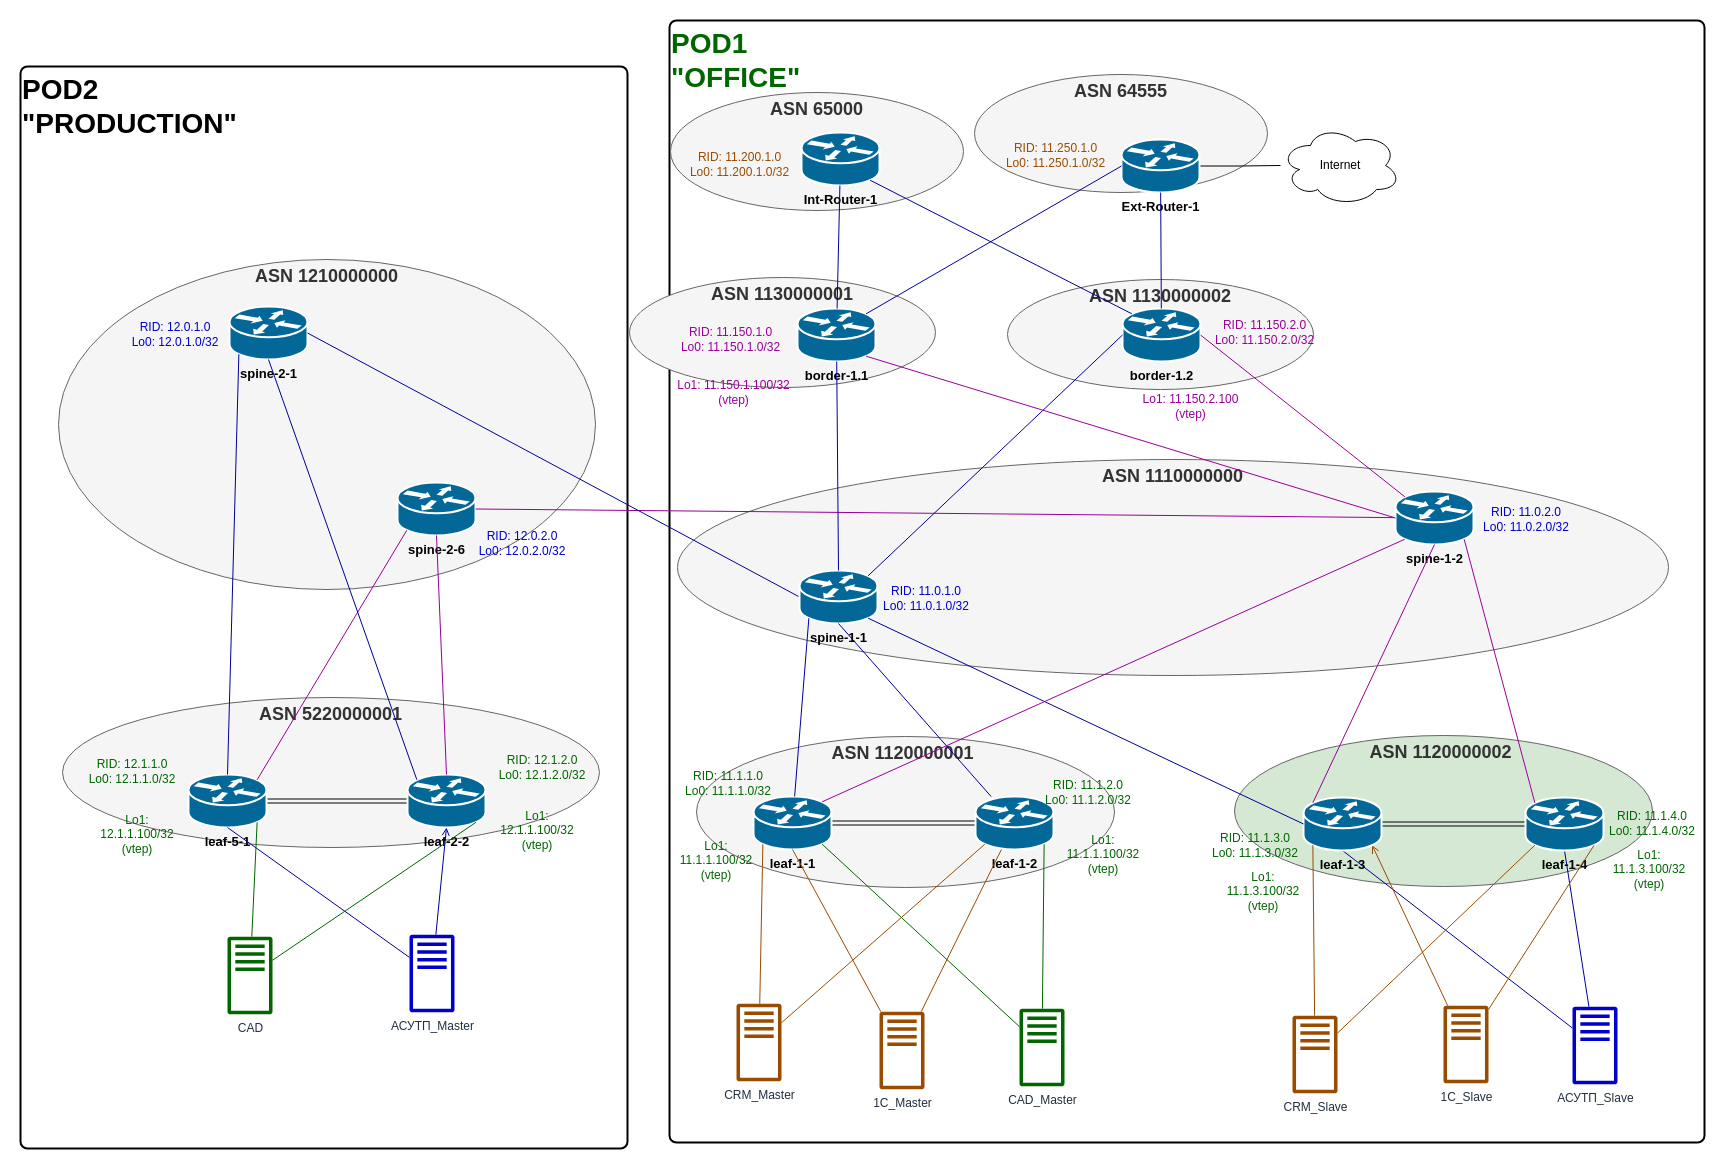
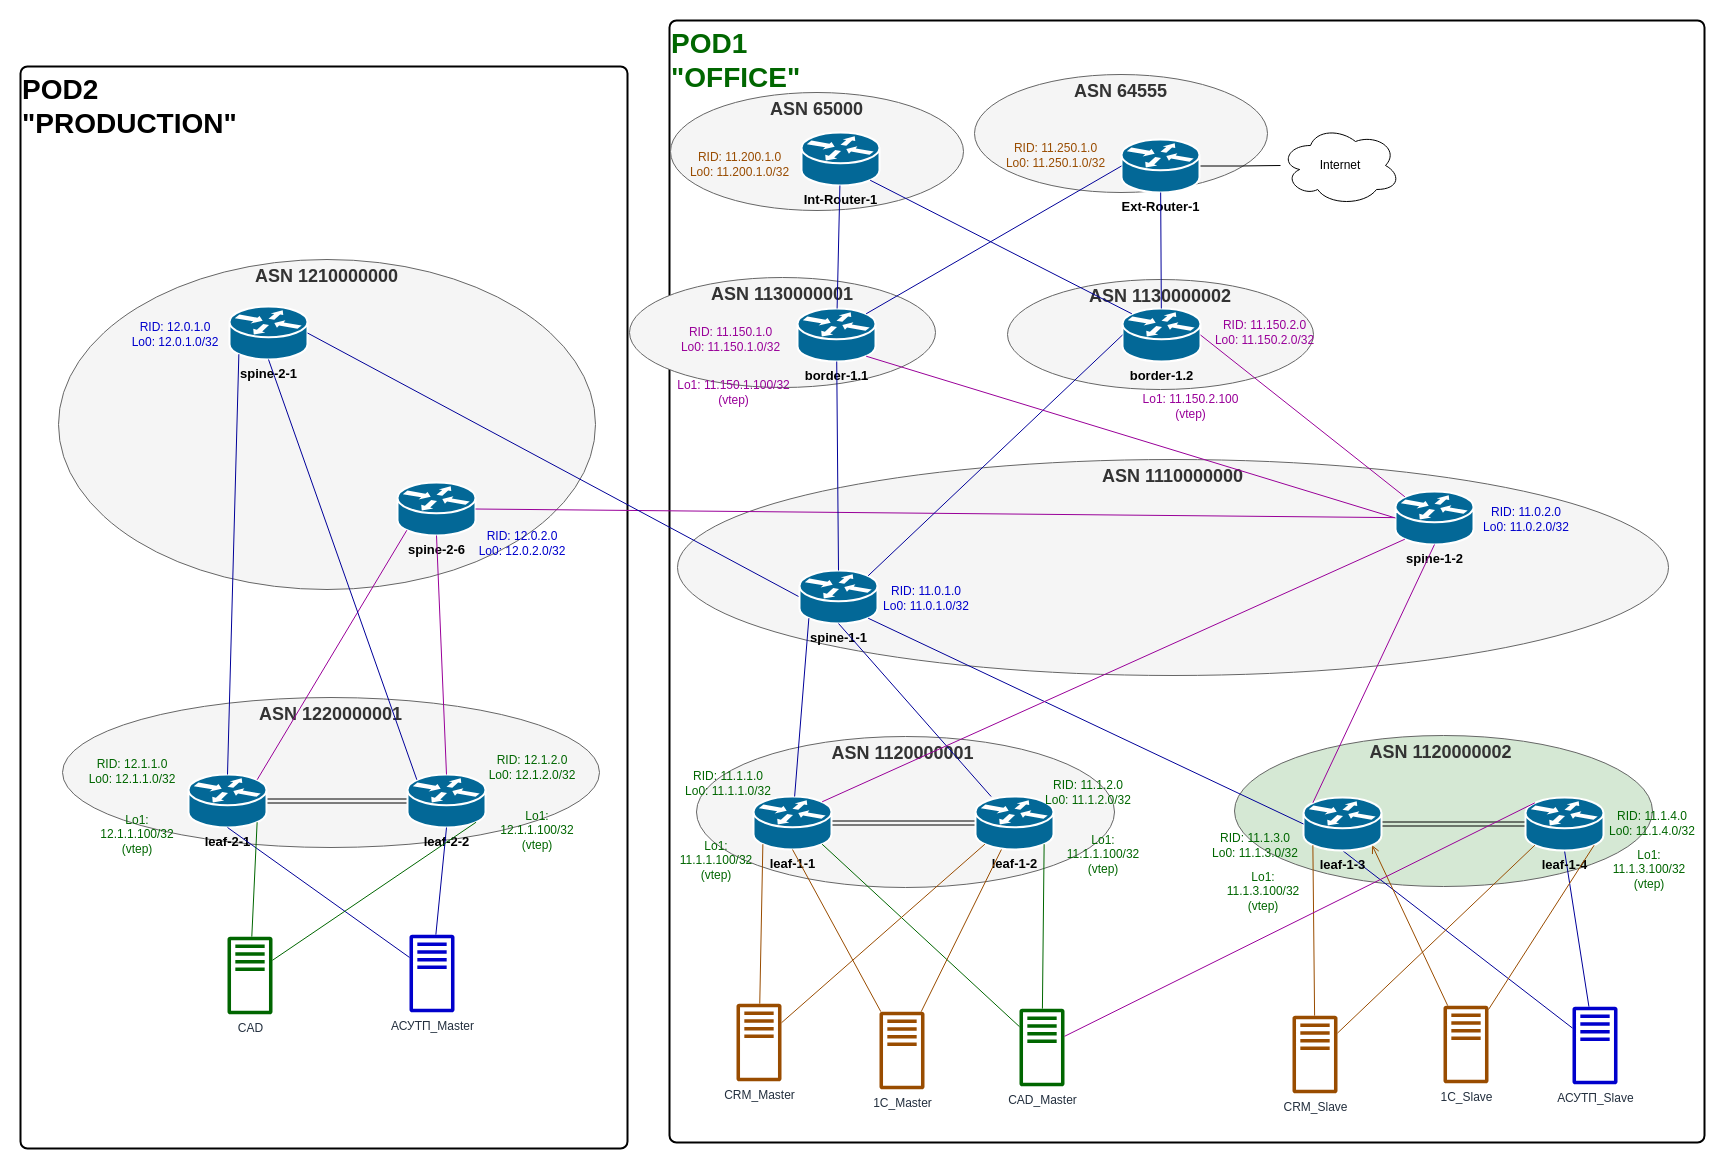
- <mxCell id="70" value="" style="endArrow=none;html=1;rounded=0;entryX=0.88;entryY=0.9;entryDx=0;entryDy=0;entryPerimeter=0;fontSize=11;strokeColor=#990099;exitX=0.12;exitY=0.1;exitDx=0;exitDy=0;exitPerimeter=0;" edge="1" parent="1" source="51" target="31"><mxGeometry width="50" height="50" relative="1" as="geometry"><mxPoint x="1322" y="812" as="sourcePoint" /><mxPoint x="1123" y="435" as="targetPoint" /></mxGeometry></mxCell>
+ <mxCell id="70" value="" style="endArrow=none;html=1;rounded=0;fontSize=11;strokeColor=#990099;exitX=0.12;exitY=0.1;exitDx=0;exitDy=0;exitPerimeter=0;" edge="1" parent="1" source="51" target="37"><mxGeometry width="50" height="50" relative="1" as="geometry"><mxPoint x="1322" y="812" as="sourcePoint" /><mxPoint x="1123" y="435" as="targetPoint" /></mxGeometry></mxCell>
- <mxCell id="5" value="ASN&amp;nbsp;5220000001" style="ellipse;whiteSpace=wrap;html=1;fillColor=#f5f5f5;fontColor=#333333;strokeColor=#666666;verticalAlign=top;fontStyle=1;fontSize=18;" vertex="1" parent="1"><mxGeometry x="62" y="697" width="537" height="150" as="geometry" /></mxCell>
+ <mxCell id="5" value="ASN&amp;nbsp;1220000001" style="ellipse;whiteSpace=wrap;html=1;fillColor=#f5f5f5;fontColor=#333333;strokeColor=#666666;verticalAlign=top;fontStyle=1;fontSize=18;" vertex="1" parent="1"><mxGeometry x="62" y="697" width="537" height="150" as="geometry" /></mxCell>
- <mxCell id="96" value="RID: 12.1.2.0&lt;br&gt;Lo0: 12.1.2.0/32" style="text;strokeColor=none;align=center;fillColor=none;html=1;verticalAlign=middle;whiteSpace=wrap;rounded=0;fontColor=#006600;" vertex="1" parent="1"><mxGeometry x="497" y="752" width="90" height="30" as="geometry" /></mxCell>
+ <mxCell id="96" value="RID: 12.1.2.0&lt;br&gt;Lo0: 12.1.2.0/32" style="text;strokeColor=none;align=center;fillColor=none;html=1;verticalAlign=middle;whiteSpace=wrap;rounded=0;fontColor=#006600;" vertex="1" parent="1"><mxGeometry x="487" y="752" width="90" height="30" as="geometry" /></mxCell>
- <mxCell id="25" value="" style="endArrow=open;html=1;rounded=0;fontSize=8;strokeColor=#000099;entryX=0.5;entryY=1;entryDx=0;entryDy=0;entryPerimeter=0;" edge="1" parent="1" source="29" target="17"><mxGeometry width="50" height="50" relative="1" as="geometry"><mxPoint x="318" y="976" as="sourcePoint" /><mxPoint x="237" y="837" as="targetPoint" /></mxGeometry></mxCell>
+ <mxCell id="25" value="" style="endArrow=none;html=1;rounded=0;fontSize=8;strokeColor=#000099;entryX=0.5;entryY=1;entryDx=0;entryDy=0;entryPerimeter=0;" edge="1" parent="1" source="29" target="17"><mxGeometry width="50" height="50" relative="1" as="geometry"><mxPoint x="318" y="976" as="sourcePoint" /><mxPoint x="237" y="837" as="targetPoint" /></mxGeometry></mxCell>
- <mxCell id="16" value="leaf-5-1" style="shape=mxgraph.cisco.routers.router;sketch=0;html=1;pointerEvents=1;dashed=0;fillColor=#036897;strokeColor=#ffffff;strokeWidth=2;verticalLabelPosition=bottom;verticalAlign=top;align=center;outlineConnect=0;fontStyle=1;fontSize=13;" vertex="1" parent="1"><mxGeometry x="188" y="774" width="78" height="53" as="geometry" /></mxCell>
+ <mxCell id="16" value="leaf-2-1" style="shape=mxgraph.cisco.routers.router;sketch=0;html=1;pointerEvents=1;dashed=0;fillColor=#036897;strokeColor=#ffffff;strokeWidth=2;verticalLabelPosition=bottom;verticalAlign=top;align=center;outlineConnect=0;fontStyle=1;fontSize=13;" vertex="1" parent="1"><mxGeometry x="188" y="774" width="78" height="53" as="geometry" /></mxCell>
